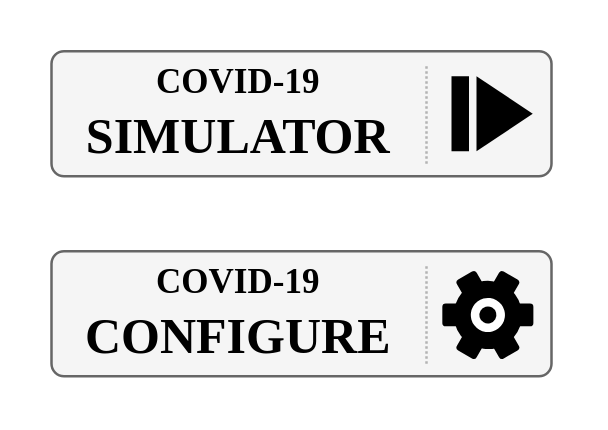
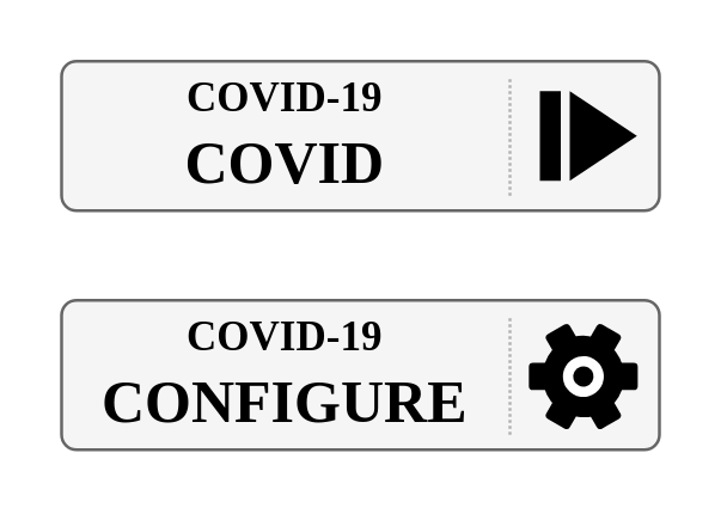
- <mxCell id="3" value="SIMULATOR" style="text;html=1;strokeColor=none;fillColor=none;align=center;verticalAlign=middle;whiteSpace=wrap;rounded=0;fontFamily=Verdana;fontStyle=1;fontSize=20;" vertex="1" parent="1"><mxGeometry x="20" y="35" width="150" height="35" as="geometry" /></mxCell>
+ <mxCell id="3" value="COVID" style="text;html=1;strokeColor=none;fillColor=none;align=center;verticalAlign=middle;whiteSpace=wrap;rounded=0;fontFamily=Verdana;fontStyle=1;fontSize=20;" vertex="1" parent="1"><mxGeometry x="20" y="35" width="150" height="35" as="geometry" /></mxCell>
